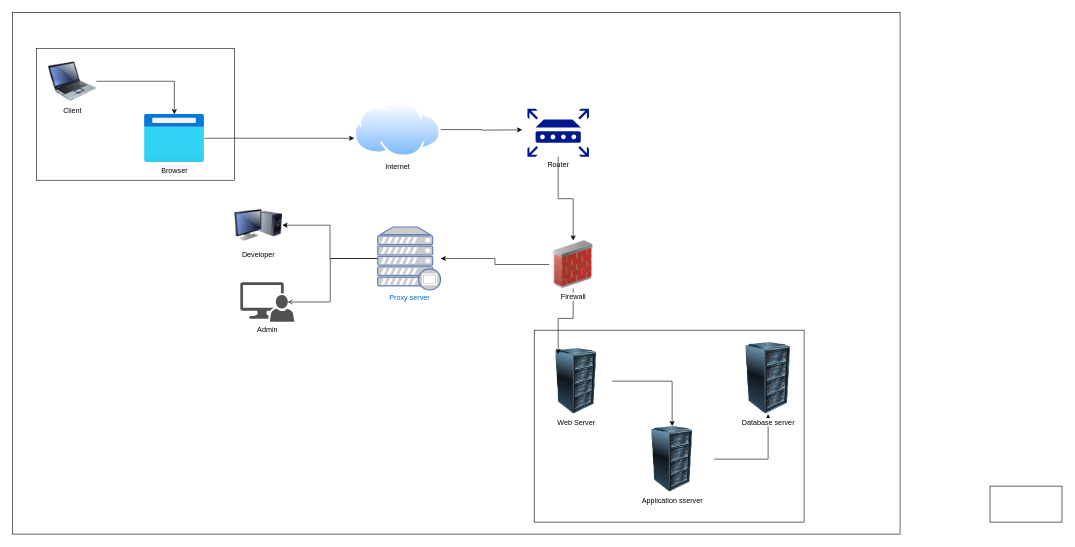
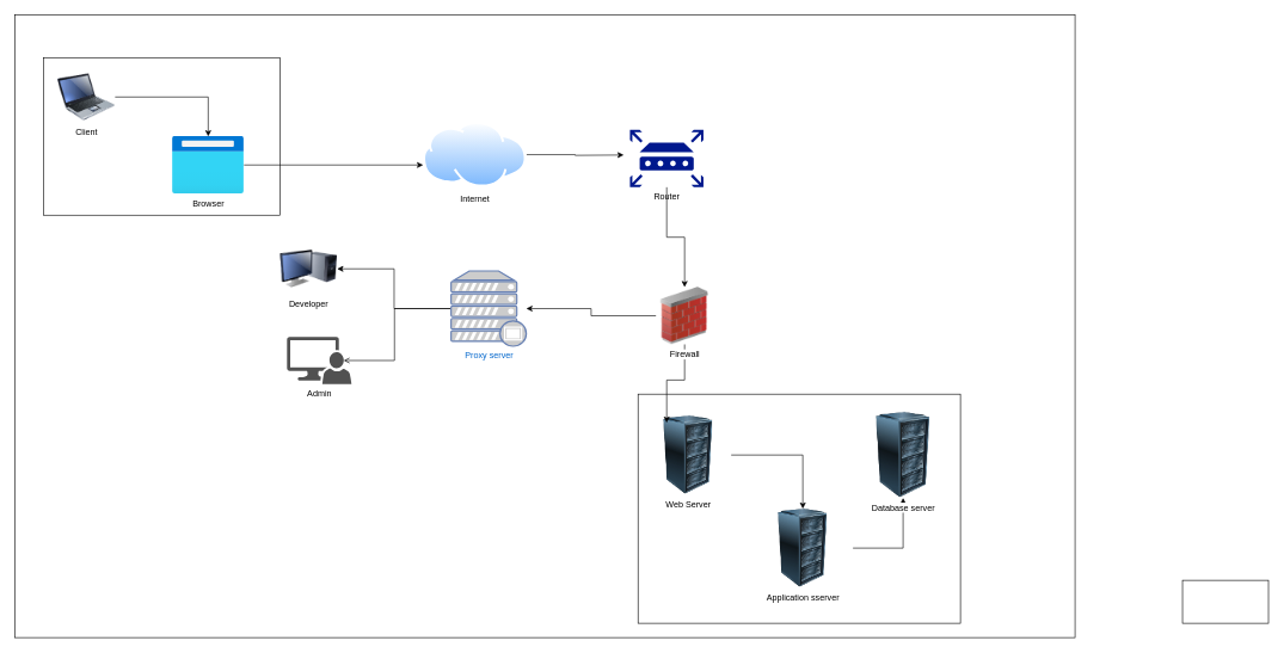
- <mxCell id="26" value="Database server" style="image;html=1;image=img/lib/clip_art/computers/Server_Rack_128x128.png" vertex="1" parent="1"><mxGeometry x="1240" y="570" width="80" height="120" as="geometry" /></mxCell>
+ <mxCell id="26" value="Database server" style="image;html=1;image=img/lib/clip_art/computers/Server_Rack_128x128.png" vertex="1" parent="1"><mxGeometry x="1220" y="575" width="80" height="120" as="geometry" /></mxCell>
